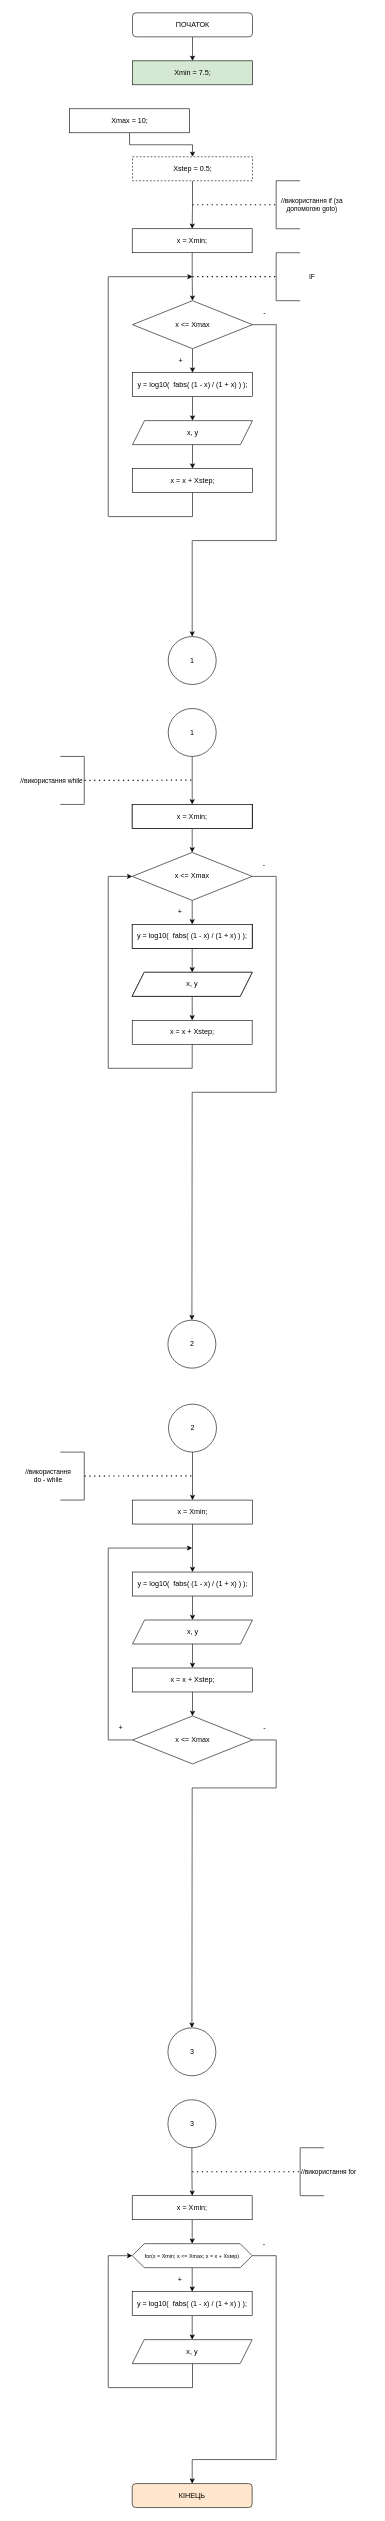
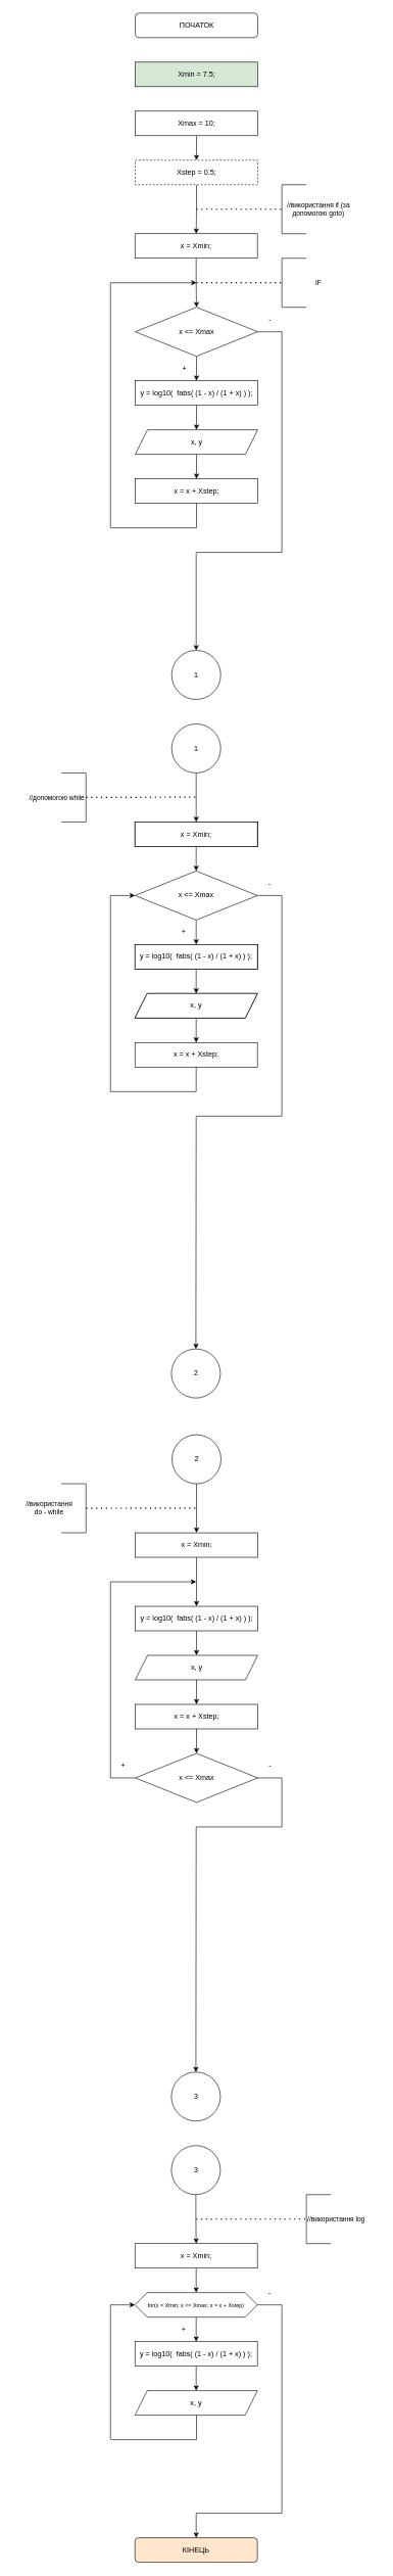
- <mxCell id="2" value="" style="edgeStyle=orthogonalEdgeStyle;rounded=0;orthogonalLoop=1;jettySize=auto;html=1;" parent="1" source="3" target="4" edge="1"><mxGeometry relative="1" as="geometry" /></mxCell>
- <mxCell id="6" value="Xmax = 10;" style="rounded=0;whiteSpace=wrap;html=1;" parent="1" vertex="1"><mxGeometry x="115.5" y="180" width="200" height="40" as="geometry" /></mxCell>
+ <mxCell id="6" value="Xmax = 10;" style="rounded=0;whiteSpace=wrap;html=1;" parent="1" vertex="1"><mxGeometry x="220.5" y="180" width="200" height="40" as="geometry" /></mxCell>
- <mxCell id="80" value="&lt;span&gt;//використання while&lt;/span&gt;" style="text;html=1;strokeColor=none;fillColor=none;align=right;verticalAlign=middle;whiteSpace=wrap;rounded=0;fontSize=11;" parent="1" vertex="1"><mxGeometry x="20" y="1260" width="119.5" height="80" as="geometry" /></mxCell>
+ <mxCell id="80" value="&lt;span&gt;//допомогою while&lt;/span&gt;" style="text;html=1;strokeColor=none;fillColor=none;align=right;verticalAlign=middle;whiteSpace=wrap;rounded=0;fontSize=11;" parent="1" vertex="1"><mxGeometry x="20" y="1260" width="119.5" height="80" as="geometry" /></mxCell>
- <mxCell id="71" value="//використання for" style="text;html=1;strokeColor=none;fillColor=none;align=left;verticalAlign=middle;whiteSpace=wrap;rounded=0;fontSize=11;" parent="1" vertex="1"><mxGeometry x="500" y="3580" width="120" height="80" as="geometry" /></mxCell>
+ <mxCell id="71" value="//використання log" style="text;html=1;strokeColor=none;fillColor=none;align=left;verticalAlign=middle;whiteSpace=wrap;rounded=0;fontSize=11;" parent="1" vertex="1"><mxGeometry x="500" y="3580" width="120" height="80" as="geometry" /></mxCell>
